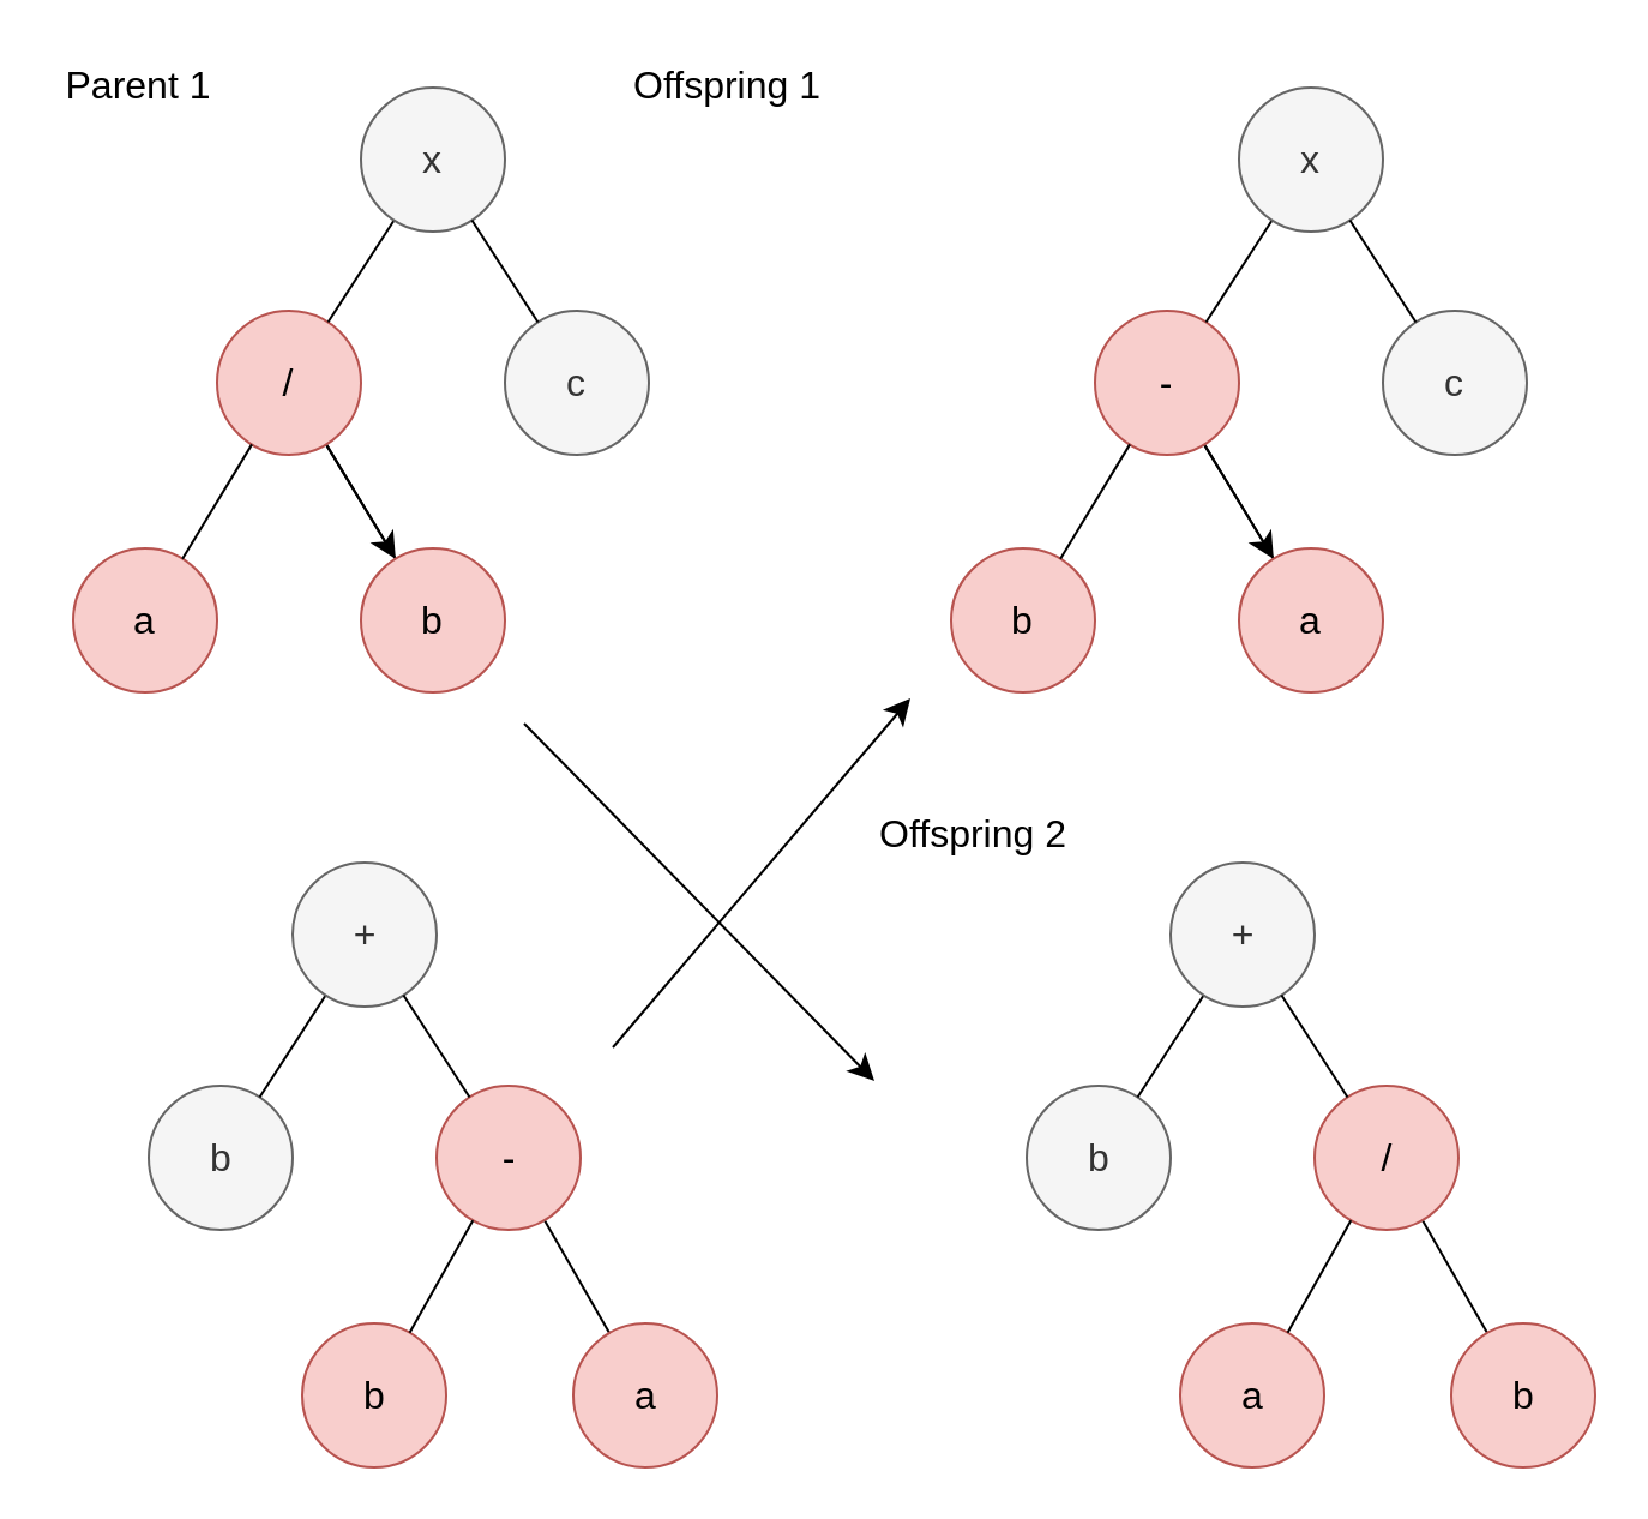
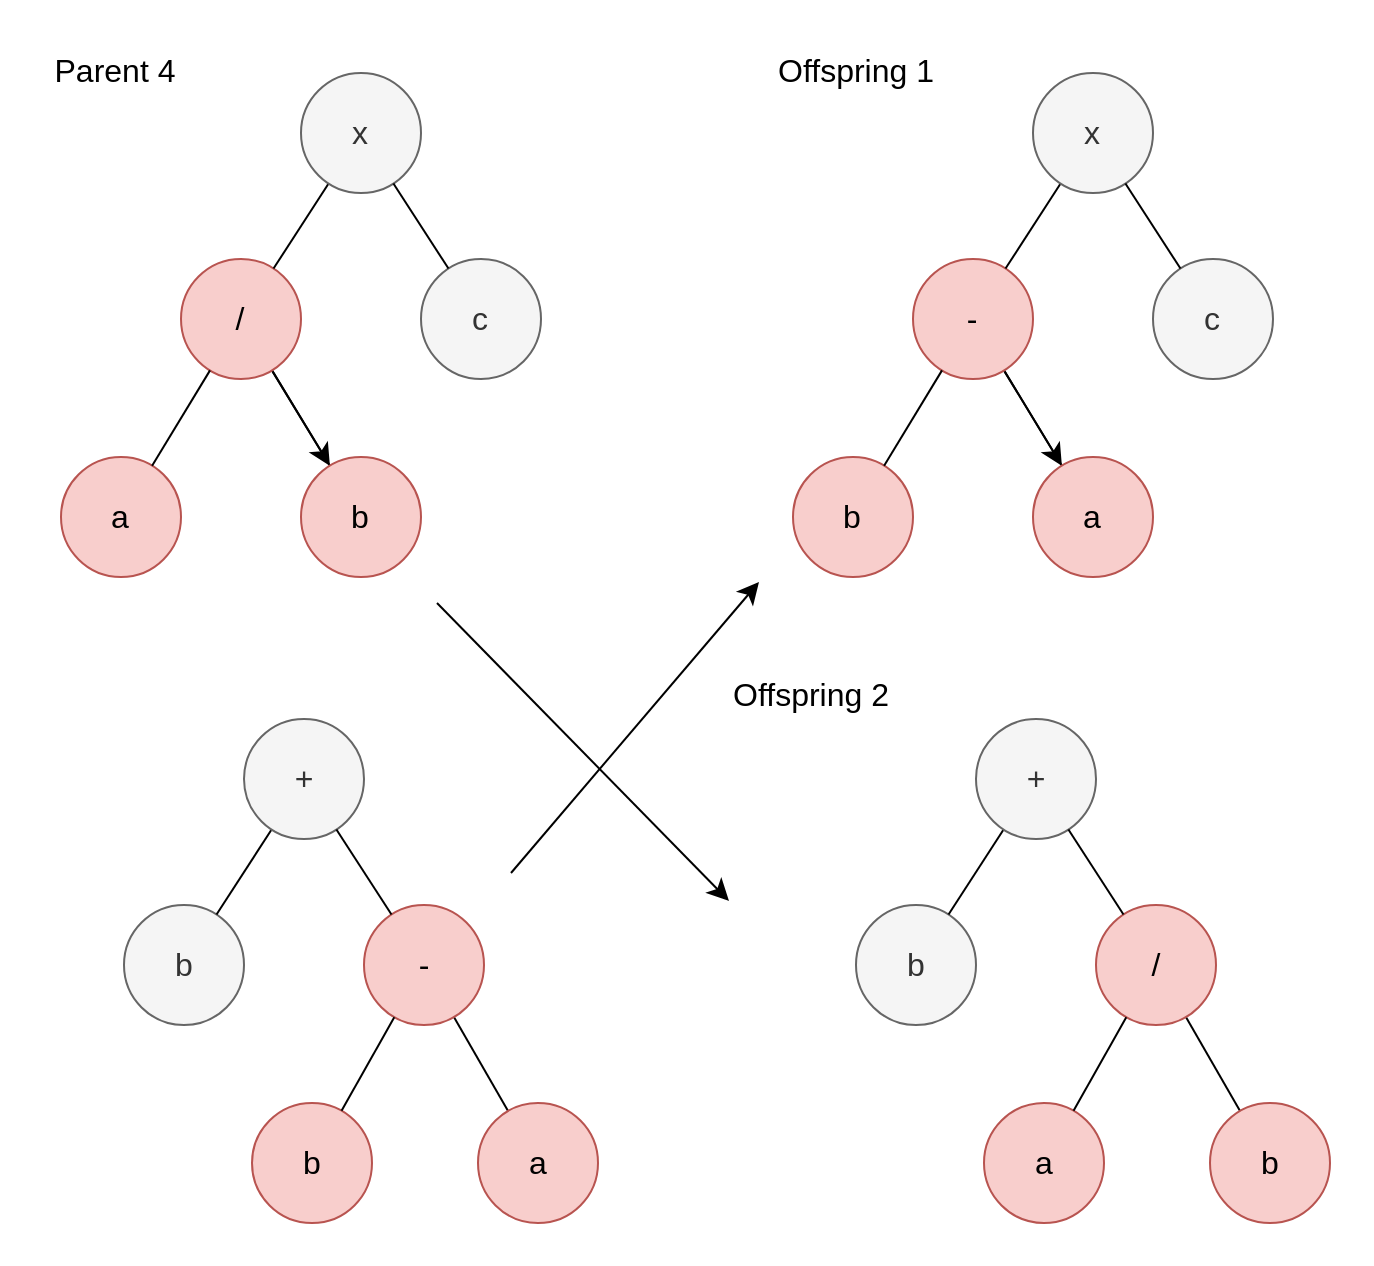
- <mxCell id="23" value="Parent 1" style="text;html=1;align=center;verticalAlign=middle;whiteSpace=wrap;rounded=0;fontSize=16;" vertex="1" parent="1"><mxGeometry x="20" y="20" width="75" height="30" as="geometry" /></mxCell>
+ <mxCell id="23" value="Parent 4" style="text;html=1;align=center;verticalAlign=middle;whiteSpace=wrap;rounded=0;fontSize=16;" vertex="1" parent="1"><mxGeometry x="20" y="20" width="75" height="30" as="geometry" /></mxCell>
- <mxCell id="45" value="Offspring 1" style="text;html=1;align=center;verticalAlign=middle;whiteSpace=wrap;rounded=0;fontSize=16;" vertex="1" parent="1"><mxGeometry x="261" y="20" width="84" height="30" as="geometry" /></mxCell>
+ <mxCell id="45" value="Offspring 1" style="text;html=1;align=center;verticalAlign=middle;whiteSpace=wrap;rounded=0;fontSize=16;" vertex="1" parent="1"><mxGeometry x="386" y="20" width="84" height="30" as="geometry" /></mxCell>
